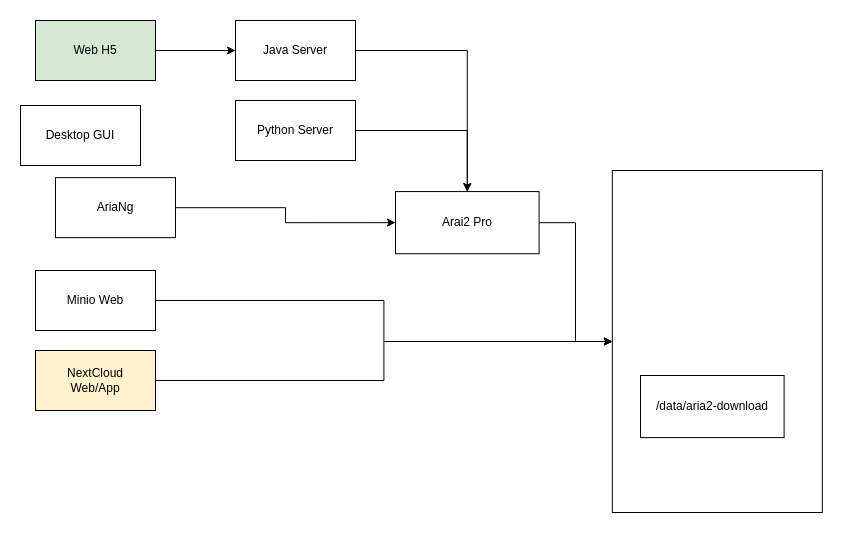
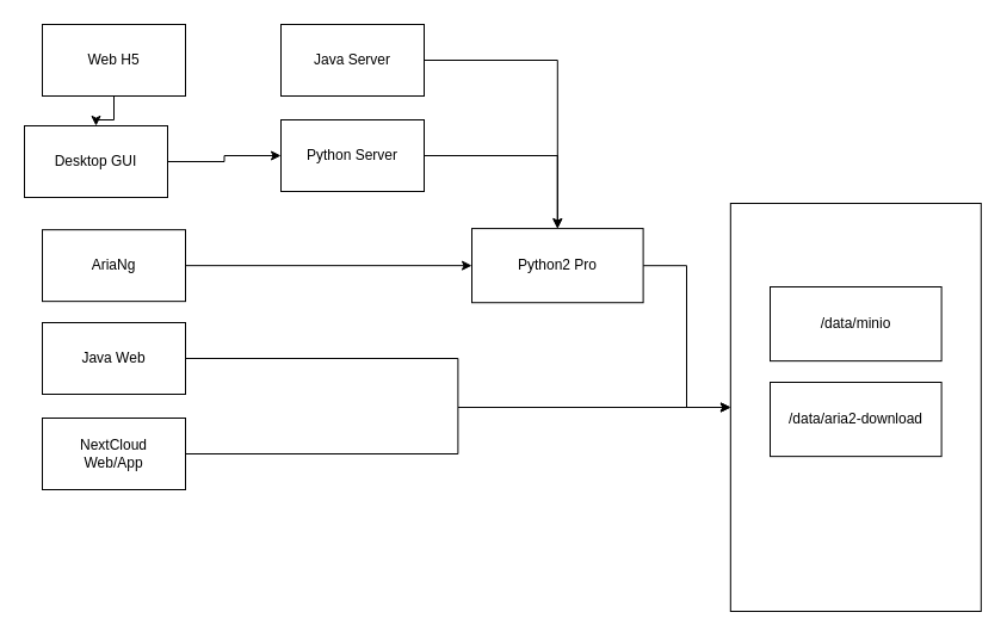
- <mxCell id="4" value="Web H5" style="rounded=0;whiteSpace=wrap;html=1;fillColor=#d5e8d4;" vertex="1" parent="1"><mxGeometry x="35" y="20" width="120" height="60" as="geometry" /></mxCell>
+ <mxCell id="4" value="Web H5" style="rounded=0;whiteSpace=wrap;html=1;" vertex="1" parent="1"><mxGeometry x="35" y="20" width="120" height="60" as="geometry" /></mxCell>
- <mxCell id="3" style="edgeStyle=orthogonalEdgeStyle;rounded=0;orthogonalLoop=1;jettySize=auto;html=1;" edge="1" parent="1" source="4" target="8"><mxGeometry relative="1" as="geometry" /></mxCell>
+ <mxCell id="3" style="edgeStyle=orthogonalEdgeStyle;rounded=0;orthogonalLoop=1;jettySize=auto;html=1;" edge="1" parent="1" source="4" target="16"><mxGeometry relative="1" as="geometry" /></mxCell>
+ <mxCell id="15" style="edgeStyle=orthogonalEdgeStyle;rounded=0;orthogonalLoop=1;jettySize=auto;html=1;entryX=0;entryY=0.5;entryDx=0;entryDy=0;" edge="1" parent="1" source="16" target="10"><mxGeometry relative="1" as="geometry" /></mxCell>
- <mxCell id="12" value="AriaNg" style="rounded=0;whiteSpace=wrap;html=1;" vertex="1" parent="1"><mxGeometry x="55" y="177.15" width="120" height="60" as="geometry" /></mxCell>
+ <mxCell id="12" value="AriaNg" style="rounded=0;whiteSpace=wrap;html=1;" vertex="1" parent="1"><mxGeometry x="35" y="192.15" width="120" height="60" as="geometry" /></mxCell>
- <mxCell id="20" value="Arai2 Pro" style="rounded=0;whiteSpace=wrap;html=1;" vertex="1" parent="1"><mxGeometry x="395.004" y="191.083" width="143.607" height="62.143" as="geometry" /></mxCell>
+ <mxCell id="20" value="Python2 Pro" style="rounded=0;whiteSpace=wrap;html=1;" vertex="1" parent="1"><mxGeometry x="395.004" y="191.083" width="143.607" height="62.143" as="geometry" /></mxCell>
+ <mxCell id="17" value="/data/minio" style="rounded=0;whiteSpace=wrap;html=1;" vertex="1" parent="1"><mxGeometry x="645.004" y="240.001" width="143.607" height="62.143" as="geometry" /></mxCell>
- <mxCell id="14" value="Minio Web" style="rounded=0;whiteSpace=wrap;html=1;" vertex="1" parent="1"><mxGeometry x="35" y="270" width="120" height="60" as="geometry" /></mxCell>
+ <mxCell id="14" value="Java Web" style="rounded=0;whiteSpace=wrap;html=1;" vertex="1" parent="1"><mxGeometry x="35" y="270" width="120" height="60" as="geometry" /></mxCell>
- <mxCell id="6" value="NextCloud&lt;br&gt;Web/App" style="rounded=0;whiteSpace=wrap;html=1;fillColor=#fff2cc;" vertex="1" parent="1"><mxGeometry x="35" y="350" width="120" height="60" as="geometry" /></mxCell>
+ <mxCell id="6" value="NextCloud&lt;br&gt;Web/App" style="rounded=0;whiteSpace=wrap;html=1;" vertex="1" parent="1"><mxGeometry x="35" y="350" width="120" height="60" as="geometry" /></mxCell>
- <mxCell id="18" value="/data/aria2-download" style="rounded=0;whiteSpace=wrap;html=1;" vertex="1" parent="1"><mxGeometry x="640.004" y="375.003" width="143.607" height="62.143" as="geometry" /></mxCell>
+ <mxCell id="18" value="/data/aria2-download" style="rounded=0;whiteSpace=wrap;html=1;" vertex="1" parent="1"><mxGeometry x="645.004" y="320.003" width="143.607" height="62.143" as="geometry" /></mxCell>
